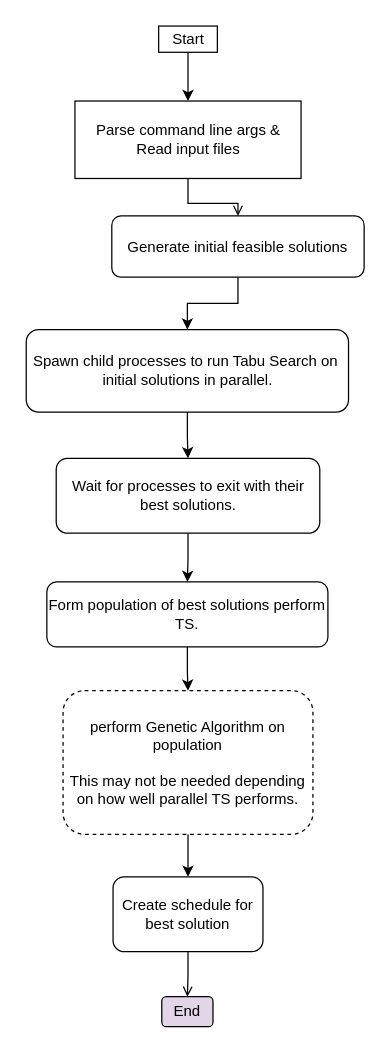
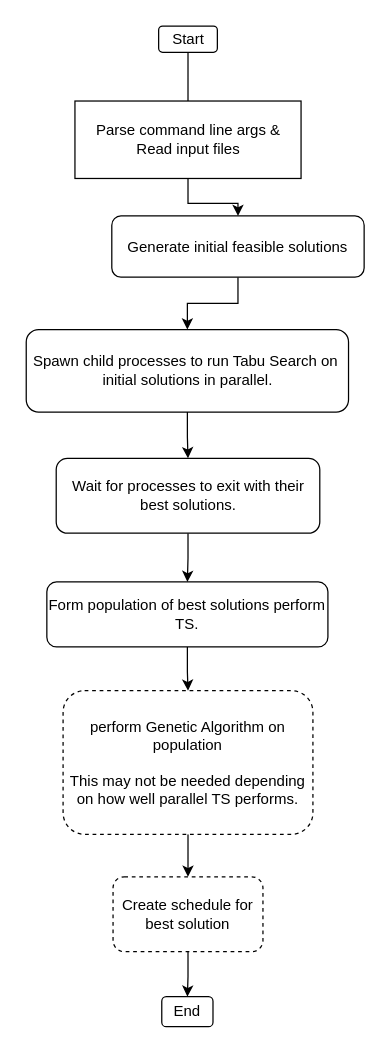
- <mxCell id="3" value="Start" style="whiteSpace=wrap;html=1;rounded=0;" parent="1" vertex="1"><mxGeometry x="126.5" y="20" width="47" height="21" as="geometry" /></mxCell>
+ <mxCell id="3" value="Start" style="rounded=1;whiteSpace=wrap;html=1;" parent="1" vertex="1"><mxGeometry x="126.5" y="20" width="47" height="21" as="geometry" /></mxCell>
- <mxCell id="2" value="" style="edgeStyle=orthogonalEdgeStyle;rounded=0;orthogonalLoop=1;jettySize=auto;html=1;" parent="1" source="3" target="5" edge="1"><mxGeometry relative="1" as="geometry" /></mxCell>
+ <mxCell id="2" value="" style="edgeStyle=orthogonalEdgeStyle;rounded=0;orthogonalLoop=1;jettySize=auto;html=1;endArrow=none;" parent="1" source="3" target="5" edge="1"><mxGeometry relative="1" as="geometry" /></mxCell>
- <mxCell id="4" value="" style="edgeStyle=orthogonalEdgeStyle;rounded=0;orthogonalLoop=1;jettySize=auto;html=1;endArrow=open;" parent="1" source="5" target="7" edge="1"><mxGeometry relative="1" as="geometry" /></mxCell>
+ <mxCell id="4" value="" style="edgeStyle=orthogonalEdgeStyle;rounded=0;orthogonalLoop=1;jettySize=auto;html=1;" parent="1" source="5" target="7" edge="1"><mxGeometry relative="1" as="geometry" /></mxCell>
- <mxCell id="17" value="&lt;span&gt;Create schedule for best solution&lt;/span&gt;" style="rounded=1;whiteSpace=wrap;html=1;" parent="1" vertex="1"><mxGeometry x="90" y="701" width="120" height="60" as="geometry" /></mxCell>
+ <mxCell id="17" value="&lt;span&gt;Create schedule for best solution&lt;/span&gt;" style="rounded=1;whiteSpace=wrap;html=1;dashed=1;" parent="1" vertex="1"><mxGeometry x="90" y="701" width="120" height="60" as="geometry" /></mxCell>
- <mxCell id="16" value="" style="edgeStyle=orthogonalEdgeStyle;rounded=0;orthogonalLoop=1;jettySize=auto;html=1;endArrow=open;" parent="1" source="17" target="18" edge="1"><mxGeometry relative="1" as="geometry" /></mxCell>
+ <mxCell id="16" value="" style="edgeStyle=orthogonalEdgeStyle;rounded=0;orthogonalLoop=1;jettySize=auto;html=1;" parent="1" source="17" target="18" edge="1"><mxGeometry relative="1" as="geometry" /></mxCell>
- <mxCell id="18" value="&lt;span&gt;End&lt;/span&gt;" style="rounded=1;whiteSpace=wrap;html=1;fillColor=#e1d5e7;" parent="1" vertex="1"><mxGeometry x="129" y="797" width="41" height="24" as="geometry" /></mxCell>
+ <mxCell id="18" value="&lt;span&gt;End&lt;/span&gt;" style="rounded=1;whiteSpace=wrap;html=1;" parent="1" vertex="1"><mxGeometry x="129" y="797" width="41" height="24" as="geometry" /></mxCell>
